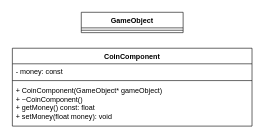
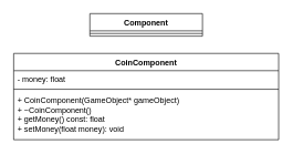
- <mxCell id="6" value="GameObject" style="swimlane;fontStyle=1;align=center;verticalAlign=top;childLayout=stackLayout;horizontal=1;startSize=26;horizontalStack=0;resizeParent=1;resizeParentMax=0;resizeLast=0;collapsible=1;marginBottom=0;" parent="1" vertex="1"><mxGeometry x="135" y="20" width="170" height="34" as="geometry" /></mxCell>
+ <mxCell id="6" value="Component" style="swimlane;fontStyle=1;align=center;verticalAlign=top;childLayout=stackLayout;horizontal=1;startSize=26;horizontalStack=0;resizeParent=1;resizeParentMax=0;resizeLast=0;collapsible=1;marginBottom=0;" parent="1" vertex="1"><mxGeometry x="135" y="20" width="170" height="34" as="geometry" /></mxCell>
- <mxCell id="3" value="- money: const" style="text;strokeColor=none;fillColor=none;align=left;verticalAlign=top;spacingLeft=4;spacingRight=4;overflow=hidden;rotatable=0;points=[[0,0.5],[1,0.5]];portConstraint=eastwest;" parent="2" vertex="1"><mxGeometry y="26" width="400" height="24" as="geometry" /></mxCell>
+ <mxCell id="3" value="- money: float" style="text;strokeColor=none;fillColor=none;align=left;verticalAlign=top;spacingLeft=4;spacingRight=4;overflow=hidden;rotatable=0;points=[[0,0.5],[1,0.5]];portConstraint=eastwest;" parent="2" vertex="1"><mxGeometry y="26" width="400" height="24" as="geometry" /></mxCell>
